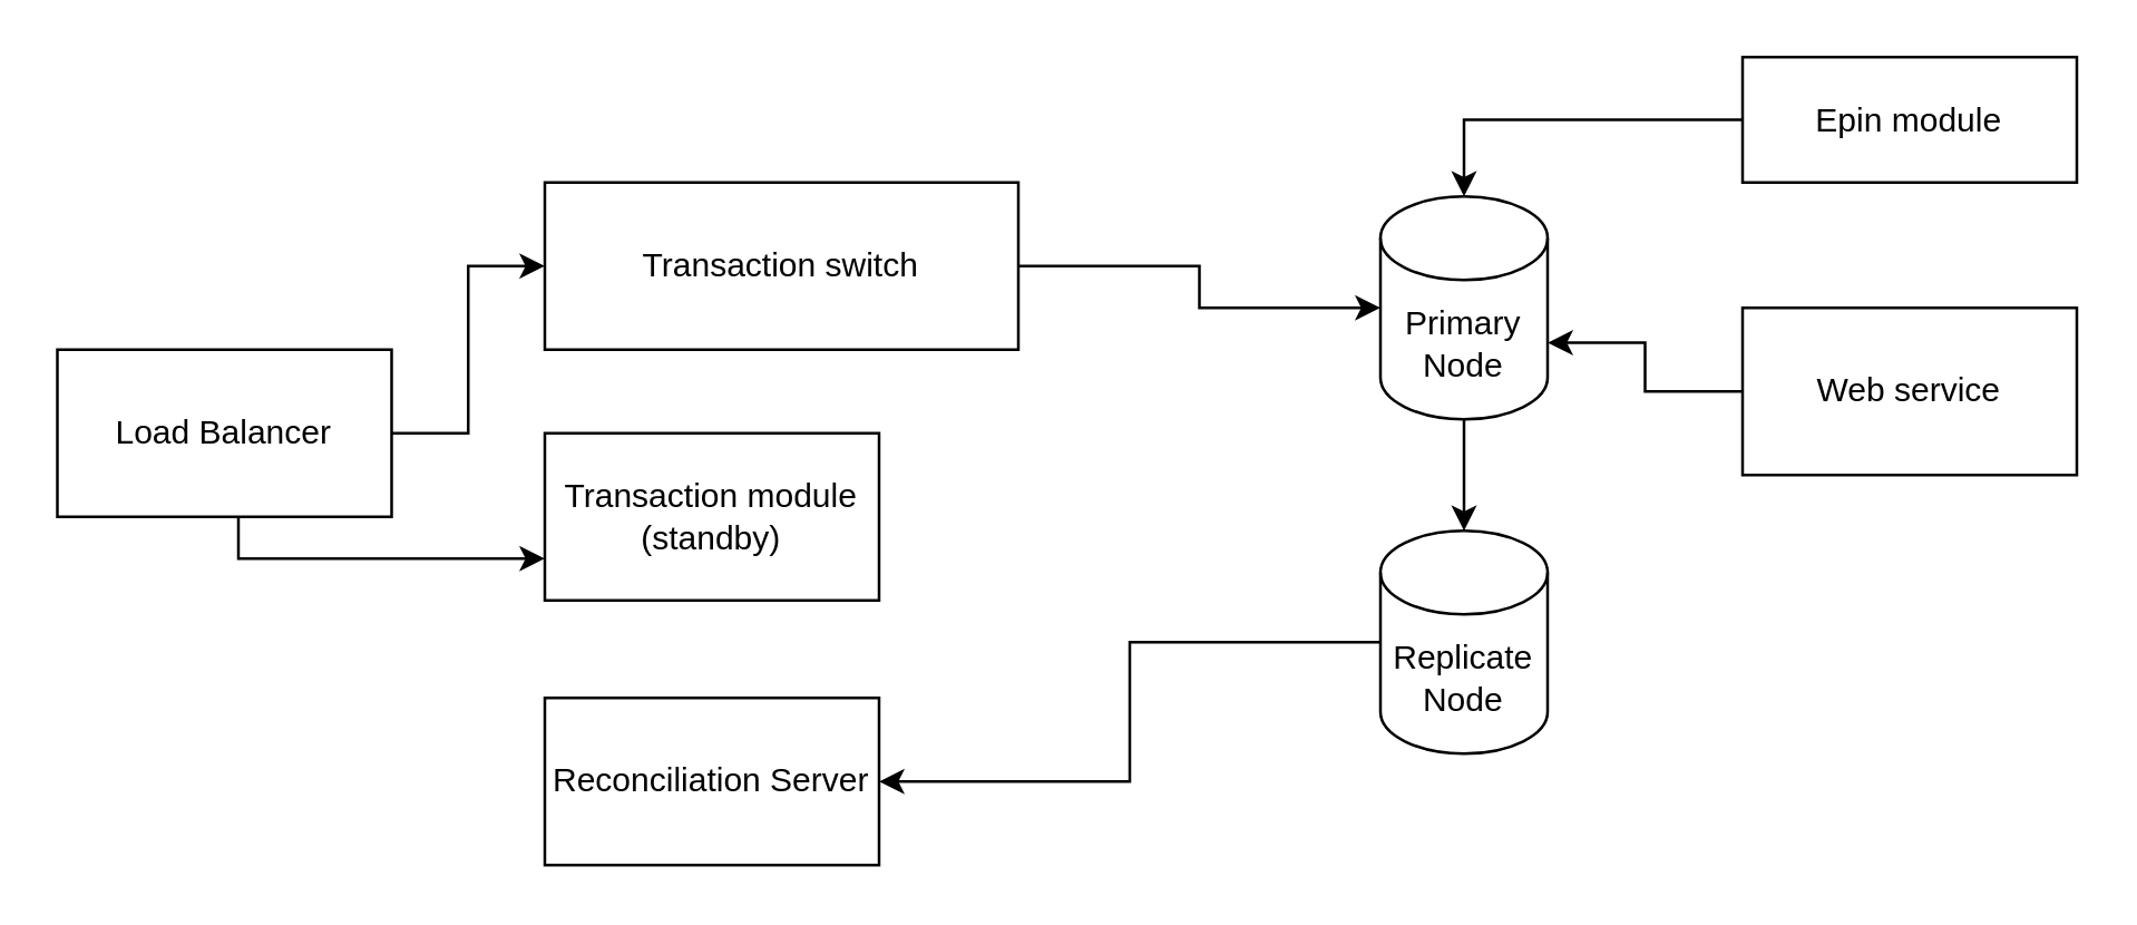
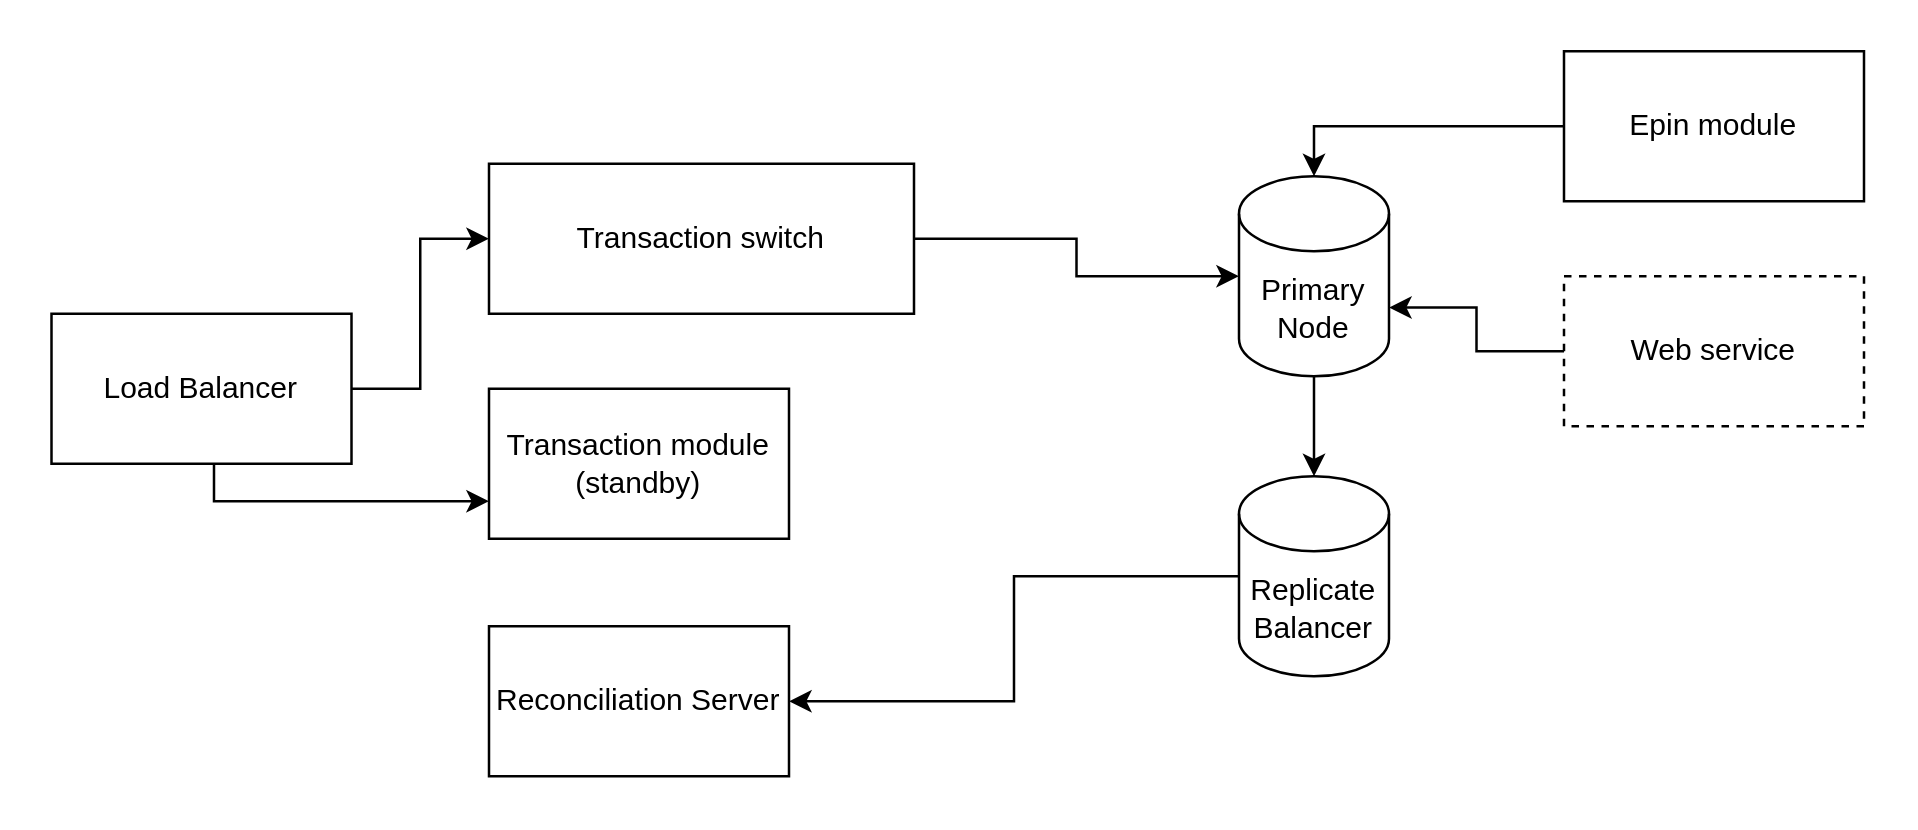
- <mxCell id="13" value="Epin module" style="rounded=0;whiteSpace=wrap;html=1;" vertex="1" parent="1"><mxGeometry x="625" y="20" width="120" height="45" as="geometry" /></mxCell>
+ <mxCell id="13" value="Epin module" style="rounded=0;whiteSpace=wrap;html=1;" vertex="1" parent="1"><mxGeometry x="625" y="20" width="120" height="60" as="geometry" /></mxCell>
- <mxCell id="11" value="Web service" style="rounded=0;whiteSpace=wrap;html=1;" vertex="1" parent="1"><mxGeometry x="625" y="110" width="120" height="60" as="geometry" /></mxCell>
+ <mxCell id="11" value="Web service" style="rounded=0;whiteSpace=wrap;html=1;dashed=1;" vertex="1" parent="1"><mxGeometry x="625" y="110" width="120" height="60" as="geometry" /></mxCell>
- <mxCell id="7" value="Replicate&lt;br&gt;Node" style="shape=cylinder3;whiteSpace=wrap;html=1;boundedLbl=1;backgroundOutline=1;size=15;" vertex="1" parent="1"><mxGeometry x="495" y="190" width="60" height="80" as="geometry" /></mxCell>
+ <mxCell id="7" value="Replicate&lt;br&gt;Balancer" style="shape=cylinder3;whiteSpace=wrap;html=1;boundedLbl=1;backgroundOutline=1;size=15;" vertex="1" parent="1"><mxGeometry x="495" y="190" width="60" height="80" as="geometry" /></mxCell>
